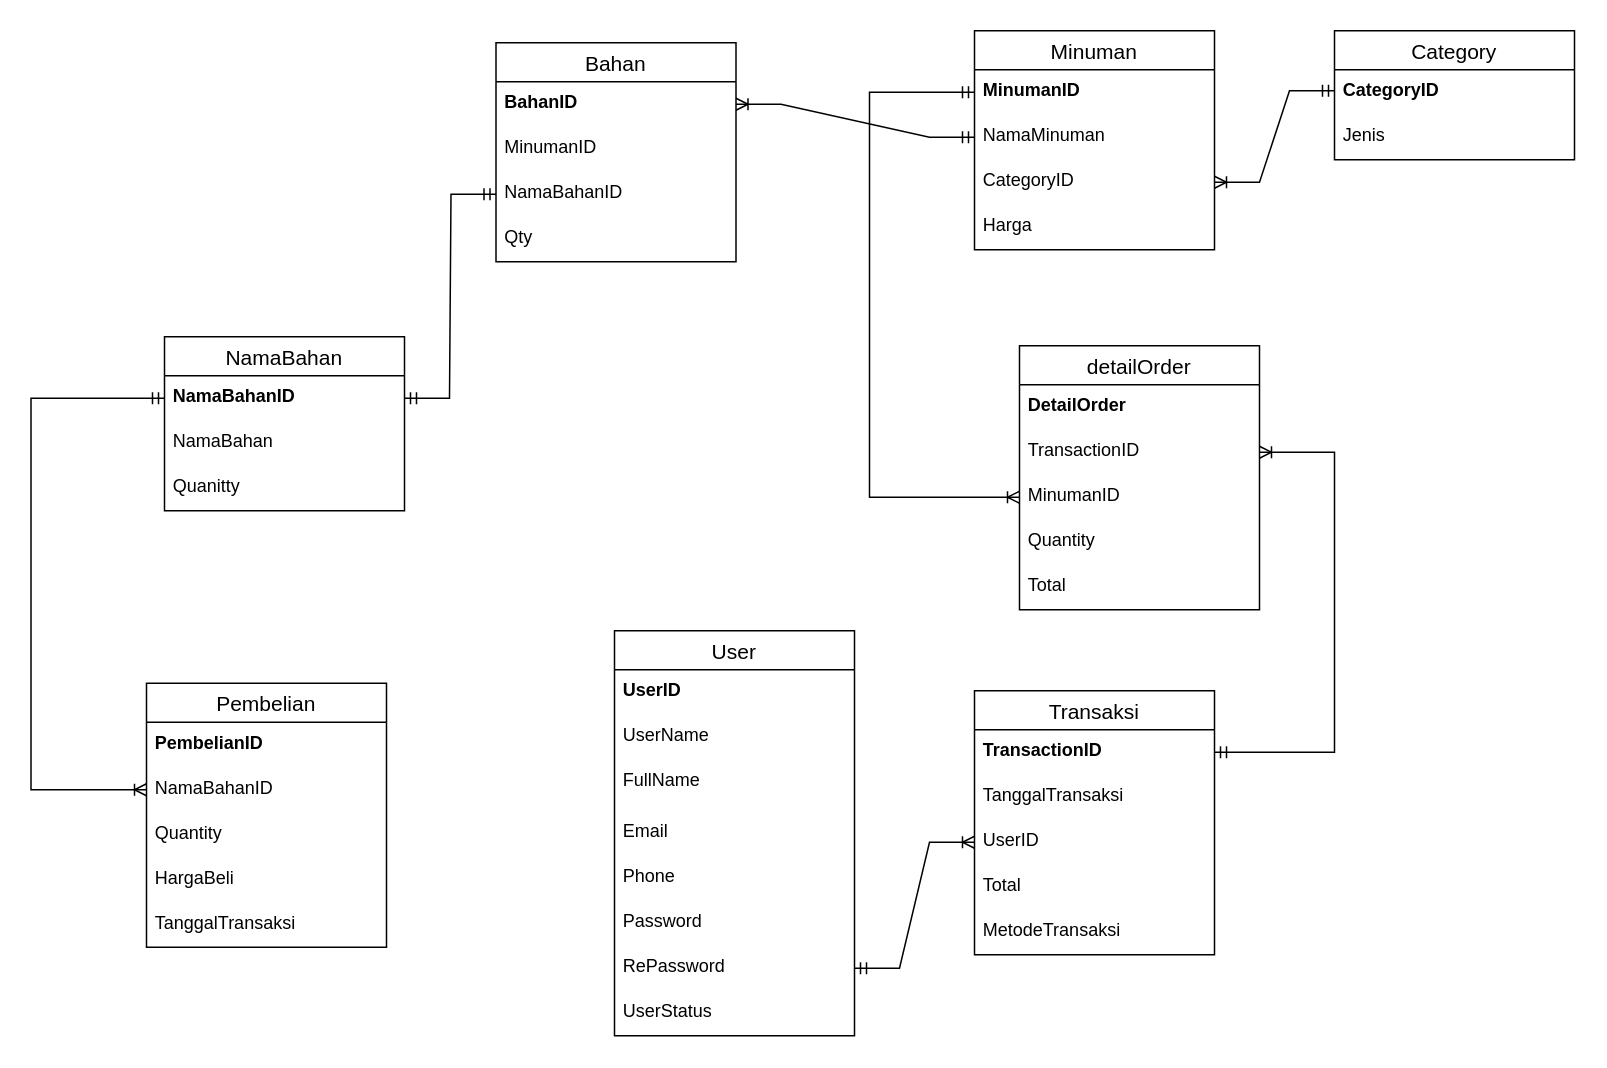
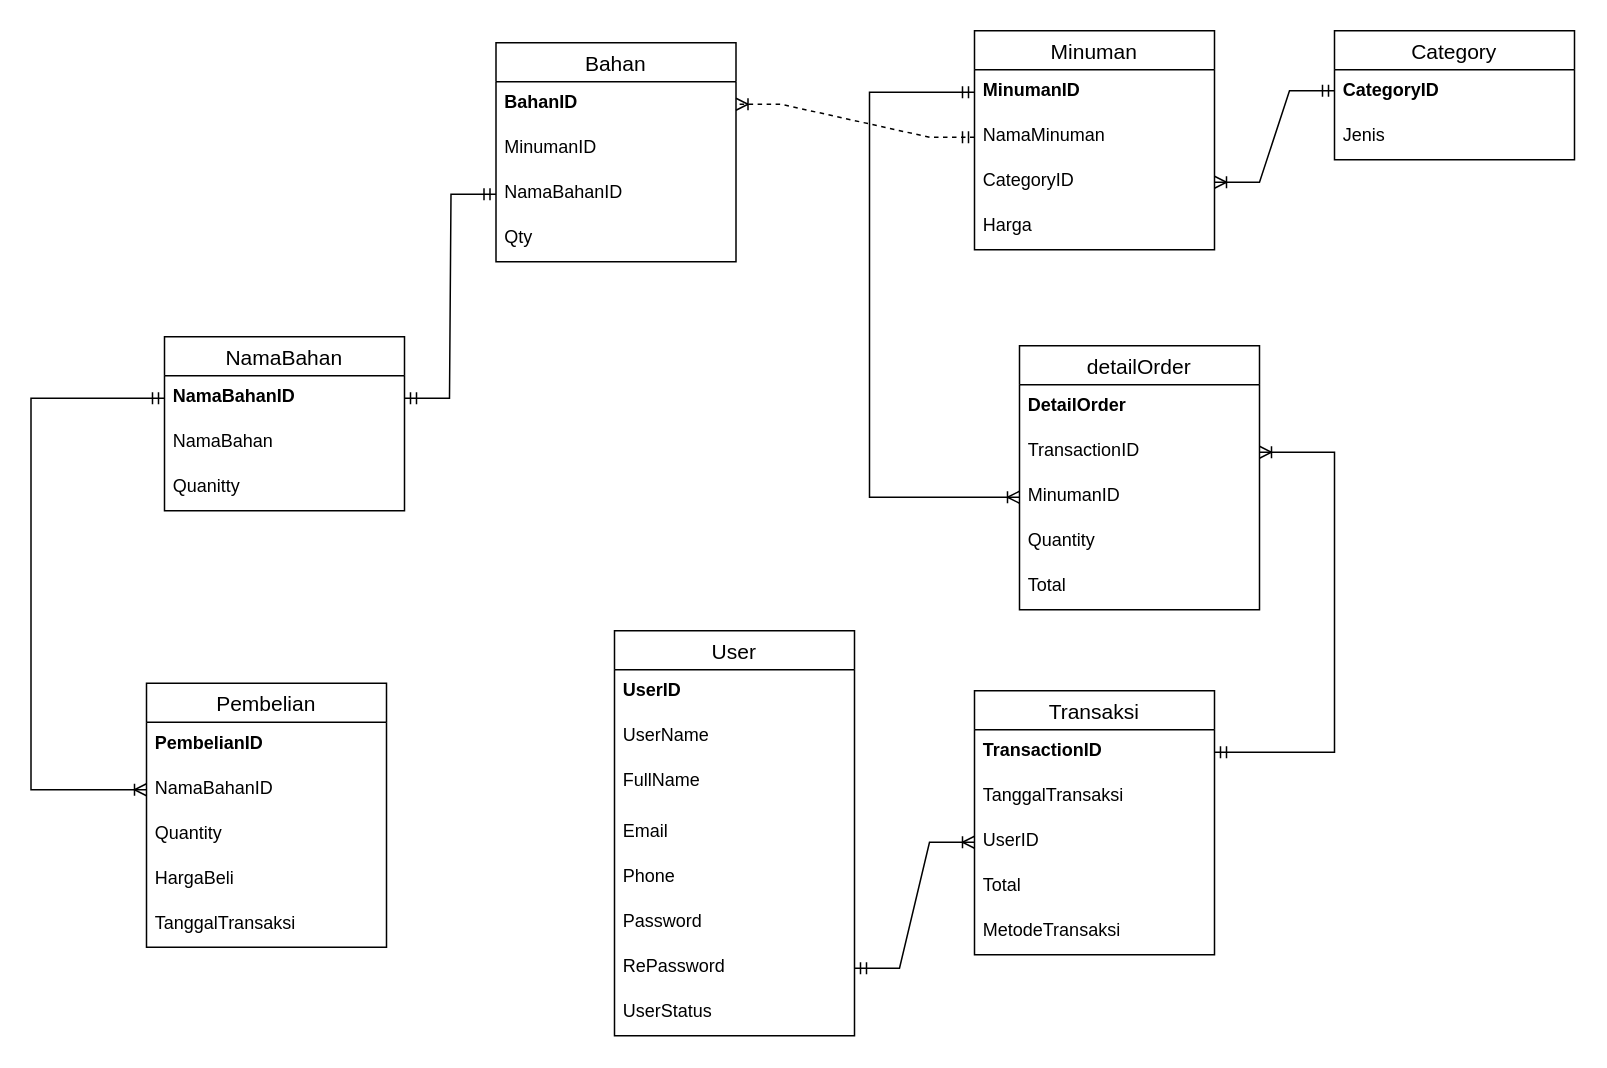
- <mxCell id="40" value="" style="edgeStyle=entityRelationEdgeStyle;fontSize=12;html=1;endArrow=ERoneToMany;startArrow=ERmandOne;rounded=0;exitX=0;exitY=0.5;exitDx=0;exitDy=0;entryX=1;entryY=0.5;entryDx=0;entryDy=0;" parent="1" source="13" target="36" edge="1"><mxGeometry width="100" height="100" relative="1" as="geometry"><mxPoint x="503" y="101" as="sourcePoint" /><mxPoint x="603" y="1" as="targetPoint" /></mxGeometry></mxCell>
+ <mxCell id="40" value="" style="edgeStyle=entityRelationEdgeStyle;fontSize=12;html=1;endArrow=ERoneToMany;startArrow=ERmandOne;rounded=0;exitX=0;exitY=0.5;exitDx=0;exitDy=0;entryX=1;entryY=0.5;entryDx=0;entryDy=0;dashed=1;" parent="1" source="13" target="36" edge="1"><mxGeometry width="100" height="100" relative="1" as="geometry"><mxPoint x="503" y="101" as="sourcePoint" /><mxPoint x="603" y="1" as="targetPoint" /></mxGeometry></mxCell>
